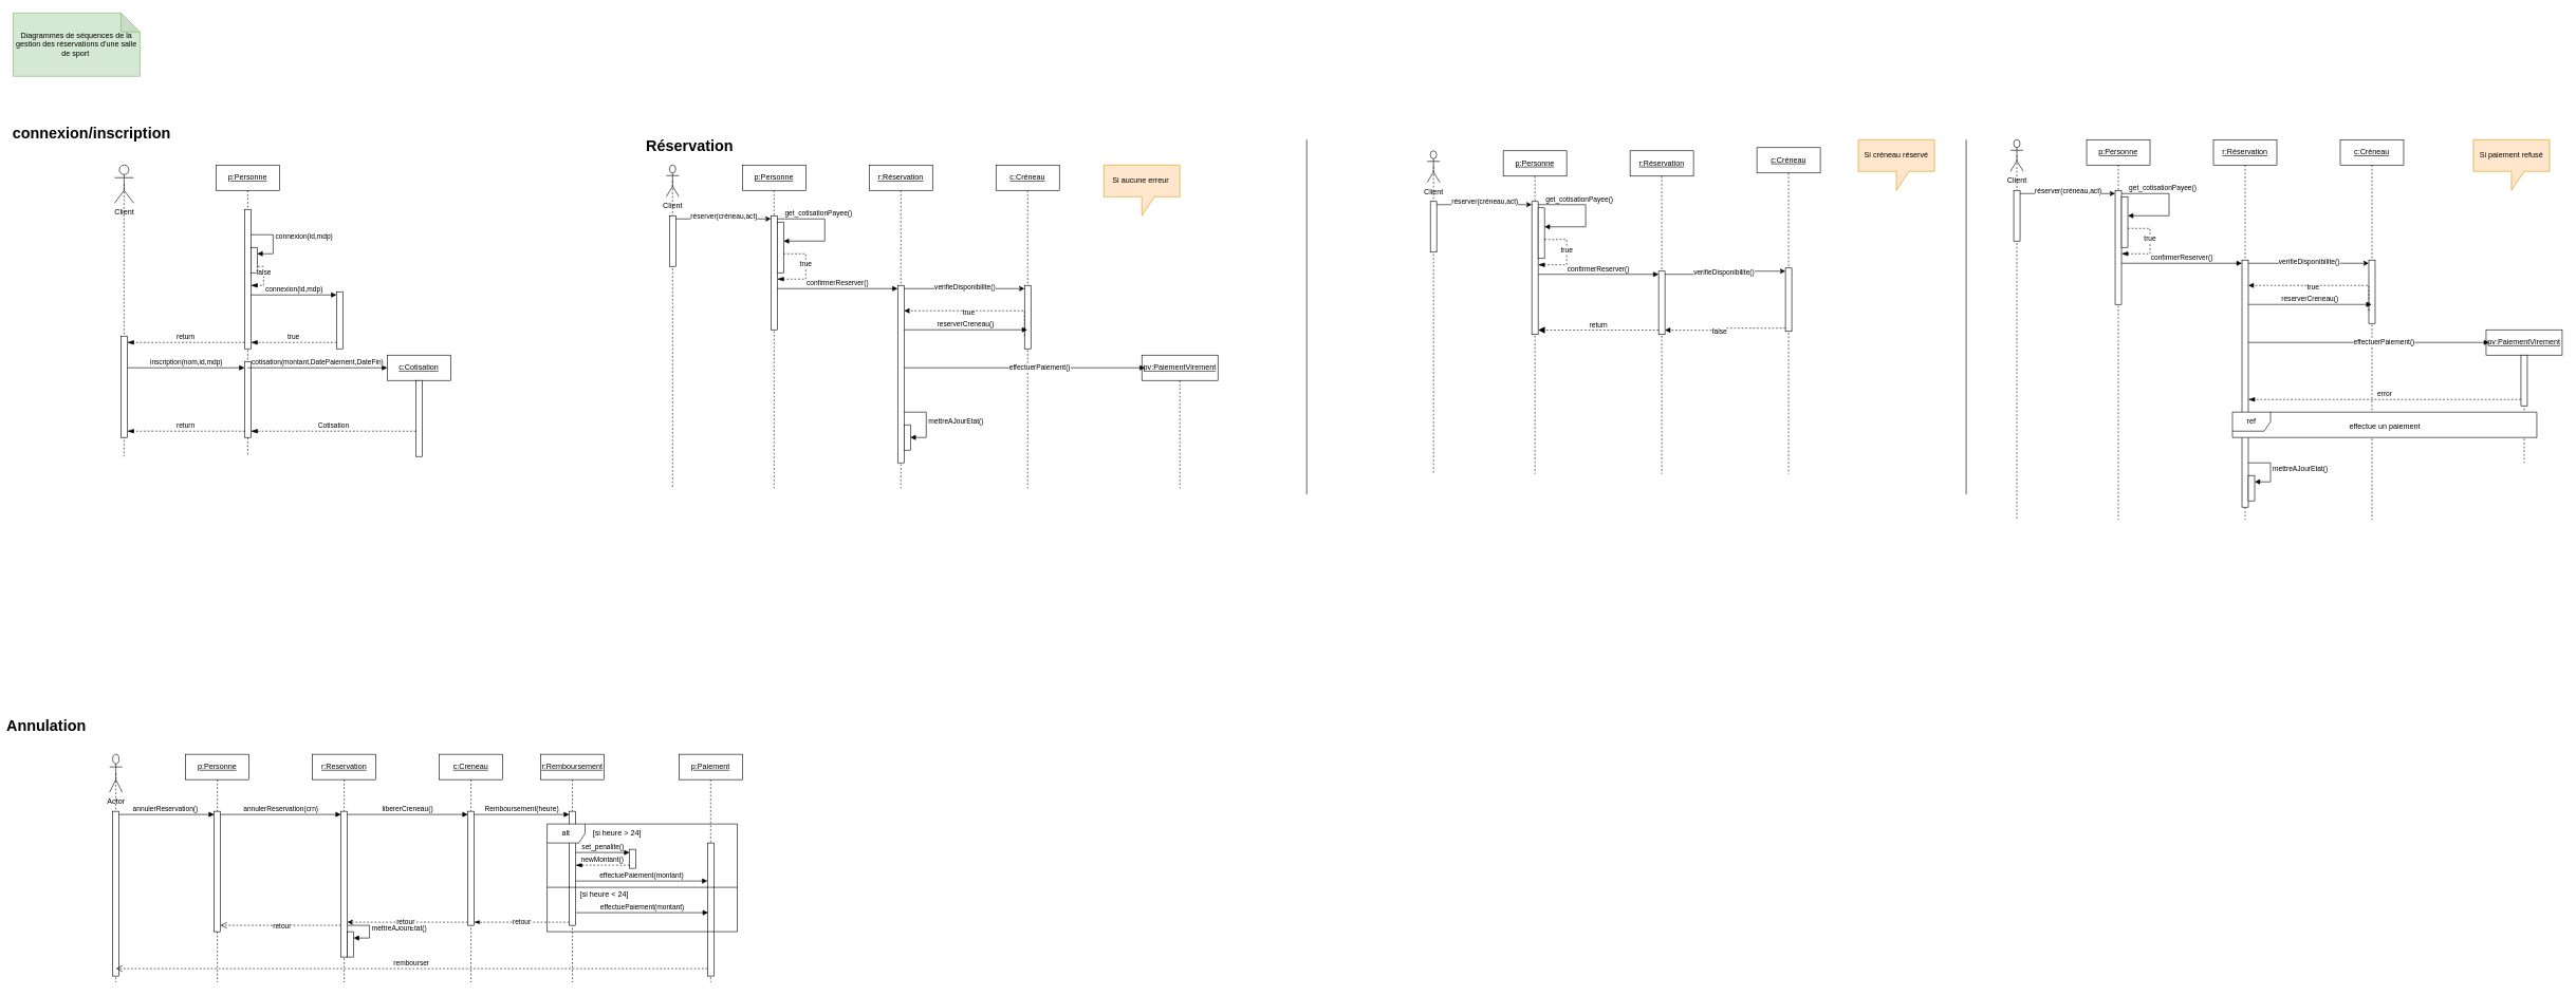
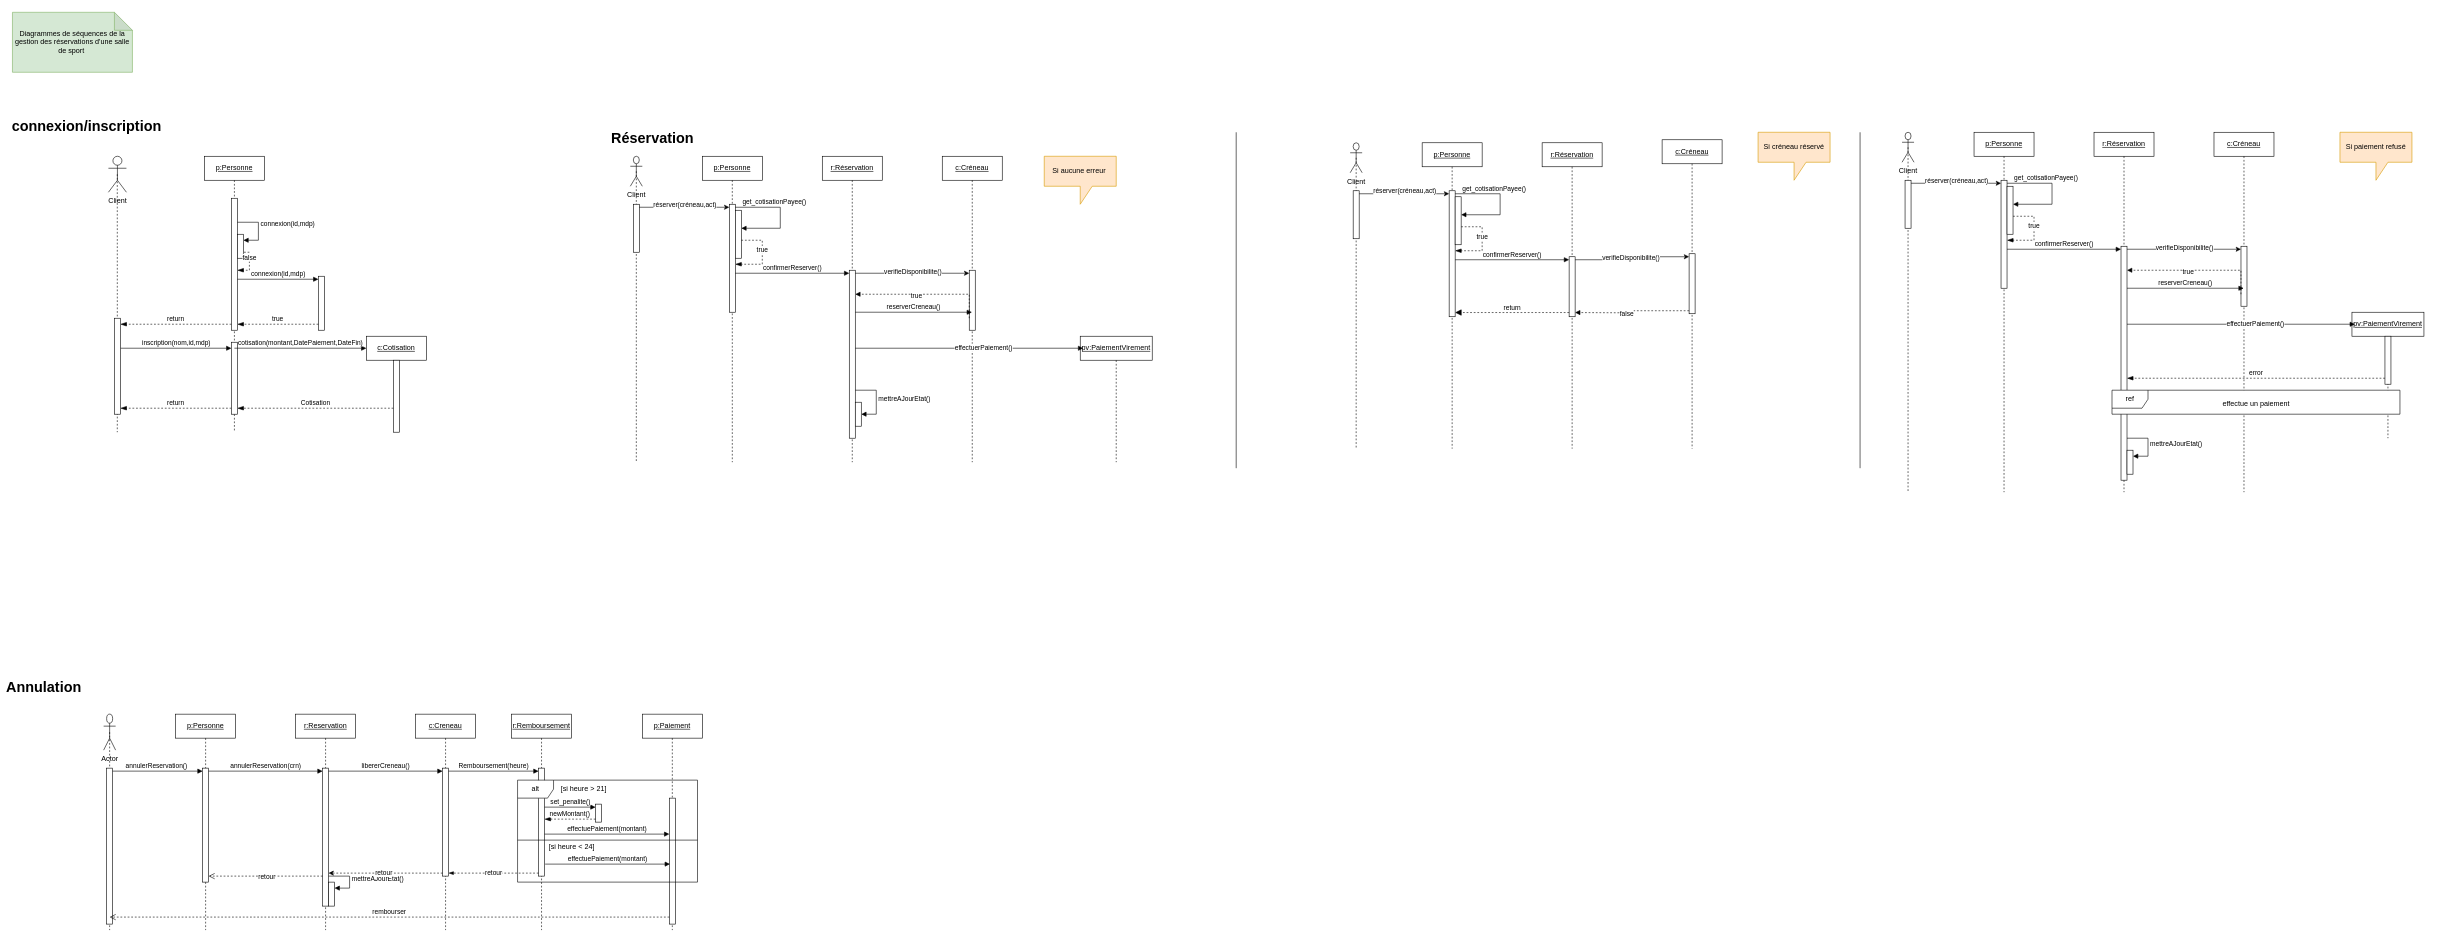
- <mxCell id="69" value="[si heure &amp;gt; 24]" style="text;html=1;align=center;verticalAlign=middle;resizable=0;points=[];autosize=1;strokeColor=none;fillColor=none;" parent="1" vertex="1"><mxGeometry x="922" y="1300" width="100" height="30" as="geometry" /></mxCell>
+ <mxCell id="69" value="[si heure &amp;gt; 21]" style="text;html=1;align=center;verticalAlign=middle;resizable=0;points=[];autosize=1;strokeColor=none;fillColor=none;" parent="1" vertex="1"><mxGeometry x="922" y="1300" width="100" height="30" as="geometry" /></mxCell>
